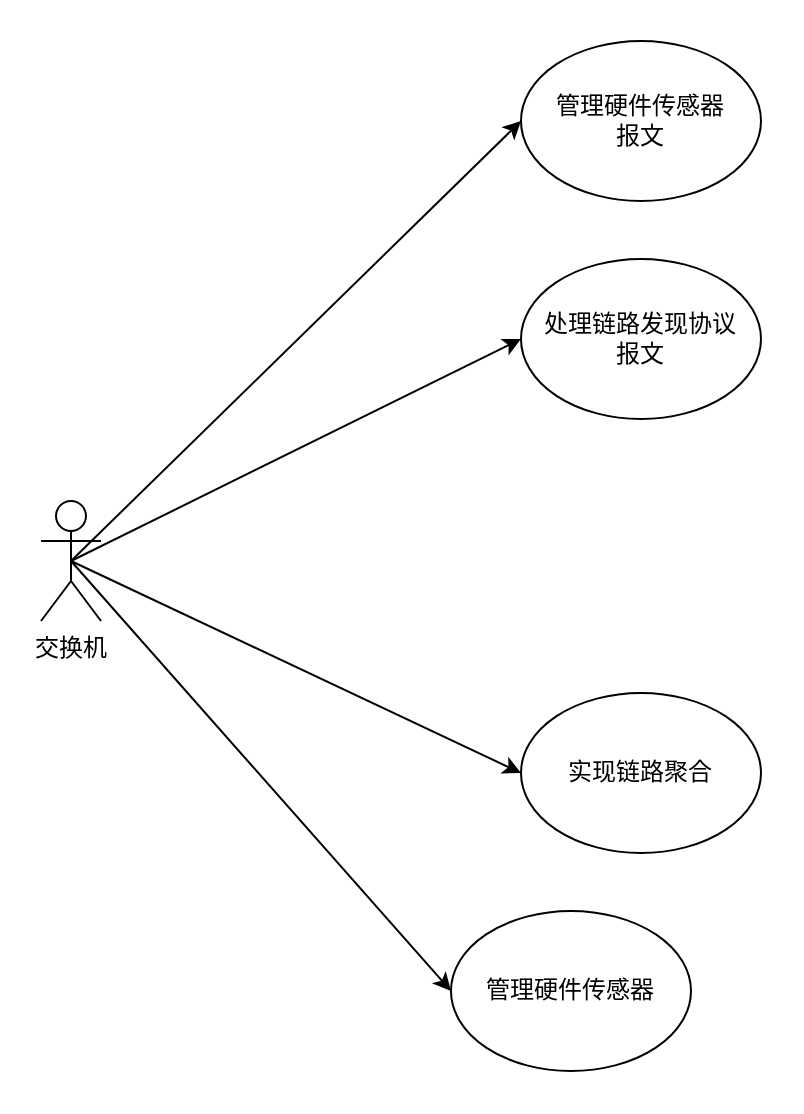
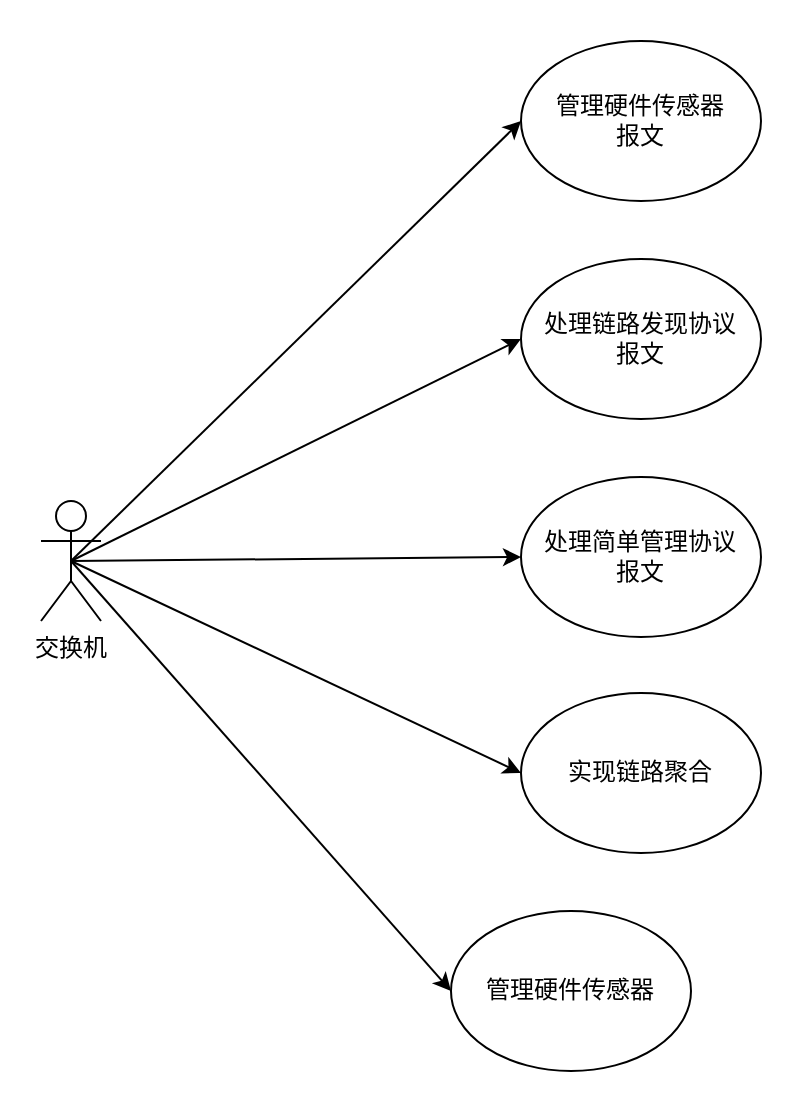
+ <mxCell id="10" value="处理简单管理协议&lt;br&gt;报文" style="ellipse;whiteSpace=wrap;html=1;" vertex="1" parent="1"><mxGeometry x="260" y="238" width="120" height="80" as="geometry" /></mxCell>
+ <mxCell id="4" style="edgeStyle=none;rounded=0;orthogonalLoop=1;jettySize=auto;html=1;exitX=0.5;exitY=0.5;exitDx=0;exitDy=0;exitPerimeter=0;entryX=0;entryY=0.5;entryDx=0;entryDy=0;" edge="1" parent="1" source="7" target="10"><mxGeometry relative="1" as="geometry" /></mxCell>
